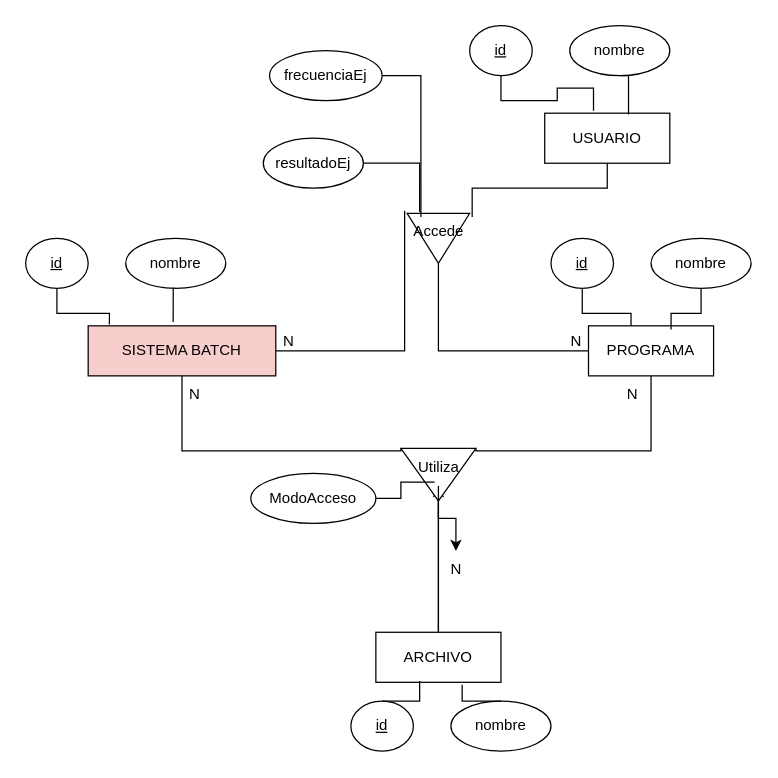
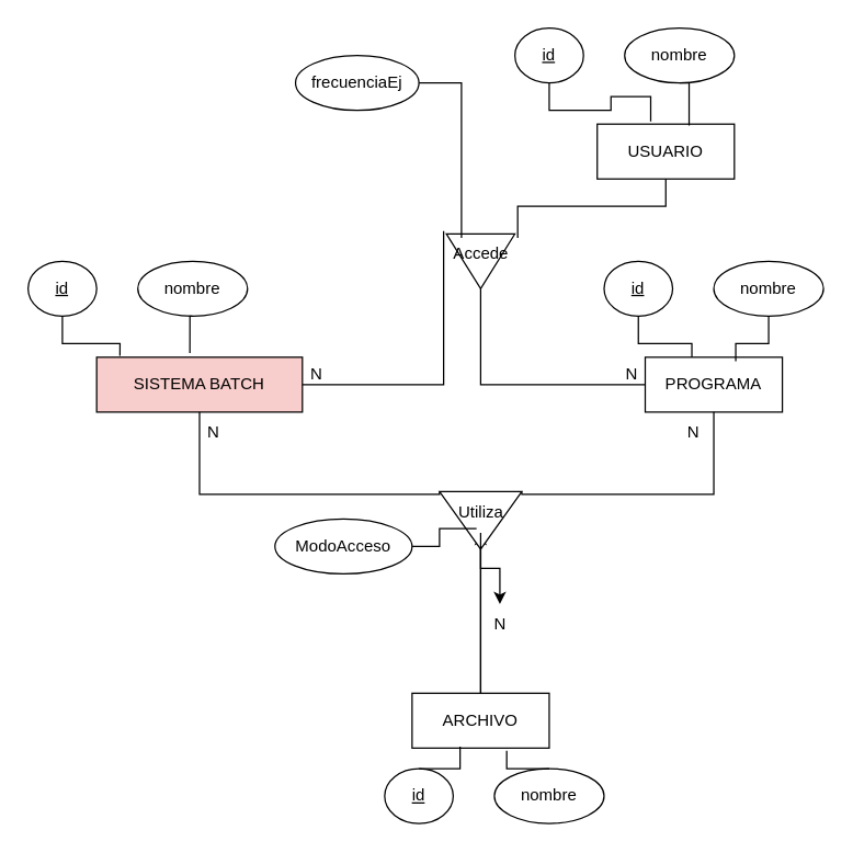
- <mxCell id="29" value="resultadoEj" style="ellipse;whiteSpace=wrap;html=1;align=center;" vertex="1" parent="1"><mxGeometry x="210" y="110" width="80" height="40" as="geometry" /></mxCell>
- <mxCell id="44" style="edgeStyle=orthogonalEdgeStyle;rounded=0;orthogonalLoop=1;jettySize=auto;html=1;exitX=1;exitY=0.5;exitDx=0;exitDy=0;entryX=0.25;entryY=-0.033;entryDx=0;entryDy=0;entryPerimeter=0;endArrow=none;endFill=0;" edge="1" parent="1" source="29" target="37"><mxGeometry relative="1" as="geometry" /></mxCell>
